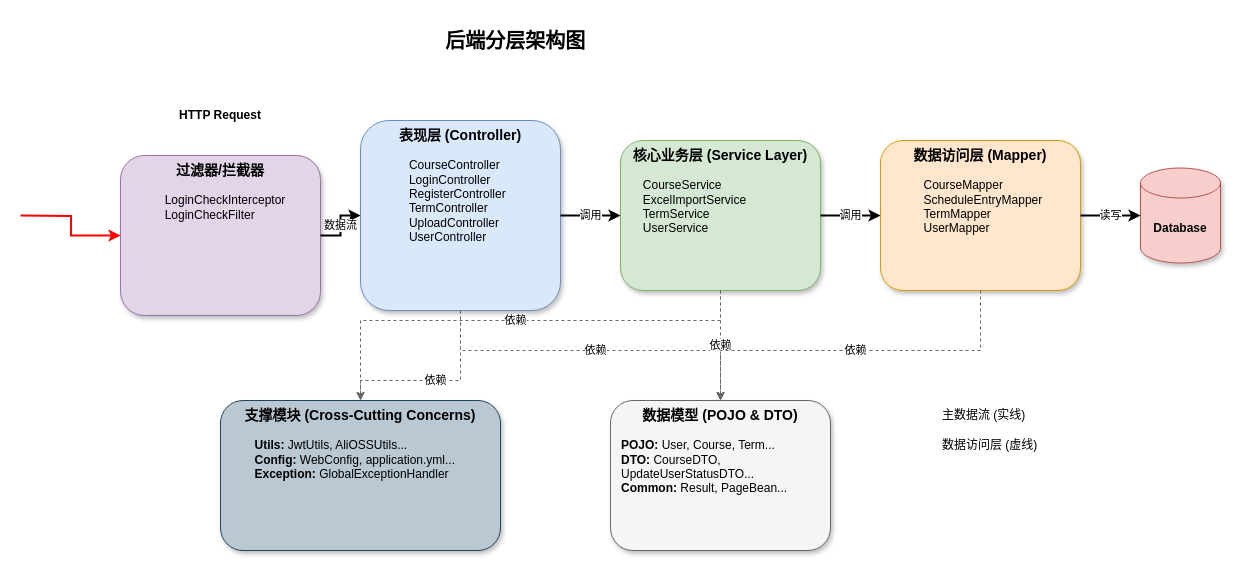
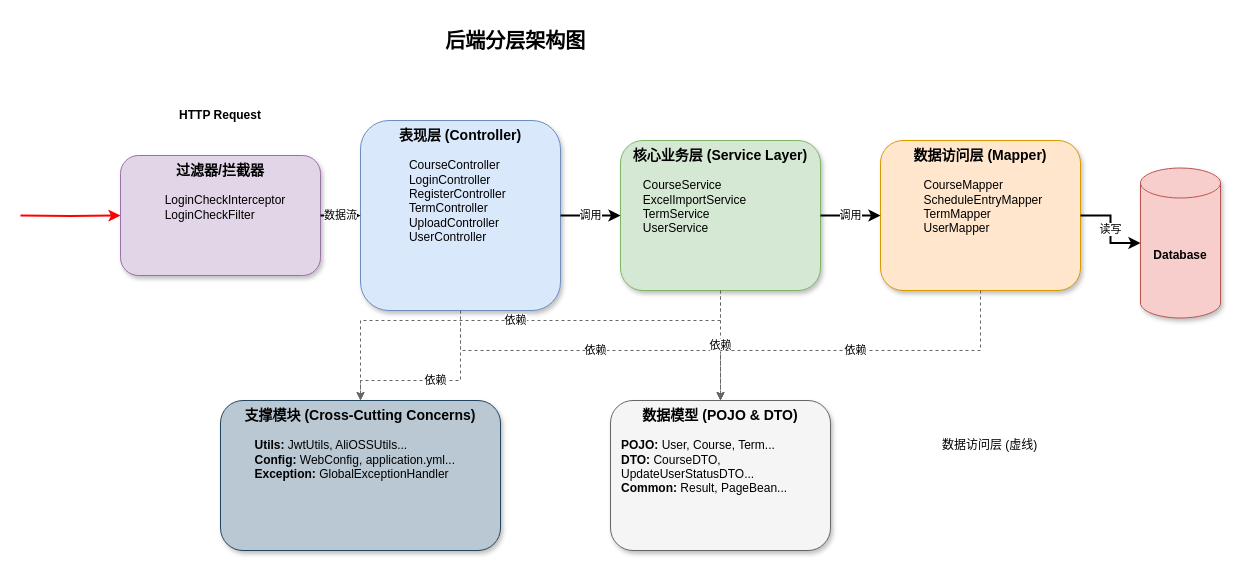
- <mxCell id="7" value="&lt;b&gt;Database&lt;/b&gt;" style="shape=cylinder3;whiteSpace=wrap;html=1;boundedLbl=1;backgroundOutline=1;size=15;fillColor=#f8cecc;strokeColor=#b85450;shadow=1;" parent="1" vertex="1"><mxGeometry x="1140" y="167.5" width="80" height="95" as="geometry" /></mxCell>
+ <mxCell id="7" value="&lt;b&gt;Database&lt;/b&gt;" style="shape=cylinder3;whiteSpace=wrap;html=1;boundedLbl=1;backgroundOutline=1;size=15;fillColor=#f8cecc;strokeColor=#b85450;shadow=1;" parent="1" vertex="1"><mxGeometry x="1140" y="167.5" width="80" height="150" as="geometry" /></mxCell>
- <mxCell id="6" value="&lt;b style=&quot;font-size: 14px;&quot;&gt;过滤器/拦截器&lt;/b&gt;&lt;br&gt;&lt;div style=&quot;text-align: left; margin-left: 10px;&quot;&gt;&lt;br&gt;LoginCheckInterceptor&lt;br&gt;LoginCheckFilter&lt;/div&gt;" style="rounded=1;whiteSpace=wrap;html=1;fillColor=#e1d5e7;strokeColor=#9673a6;shadow=1;align=center;verticalAlign=top;" parent="1" vertex="1"><mxGeometry x="120" y="155" width="200" height="160" as="geometry" /></mxCell>
+ <mxCell id="6" value="&lt;b style=&quot;font-size: 14px;&quot;&gt;过滤器/拦截器&lt;/b&gt;&lt;br&gt;&lt;div style=&quot;text-align: left; margin-left: 10px;&quot;&gt;&lt;br&gt;LoginCheckInterceptor&lt;br&gt;LoginCheckFilter&lt;/div&gt;" style="rounded=1;whiteSpace=wrap;html=1;fillColor=#e1d5e7;strokeColor=#9673a6;shadow=1;align=center;verticalAlign=top;" parent="1" vertex="1"><mxGeometry x="120" y="155" width="200" height="120" as="geometry" /></mxCell>
- <mxCell id="21" value="主数据流 (实线)" style="text;html=1;strokeColor=none;fillColor=none;align=left;verticalAlign=middle;whiteSpace=wrap;rounded=0;fontSize=12;" parent="1" vertex="1"><mxGeometry x="940" y="400" width="150" height="30" as="geometry" /></mxCell>
